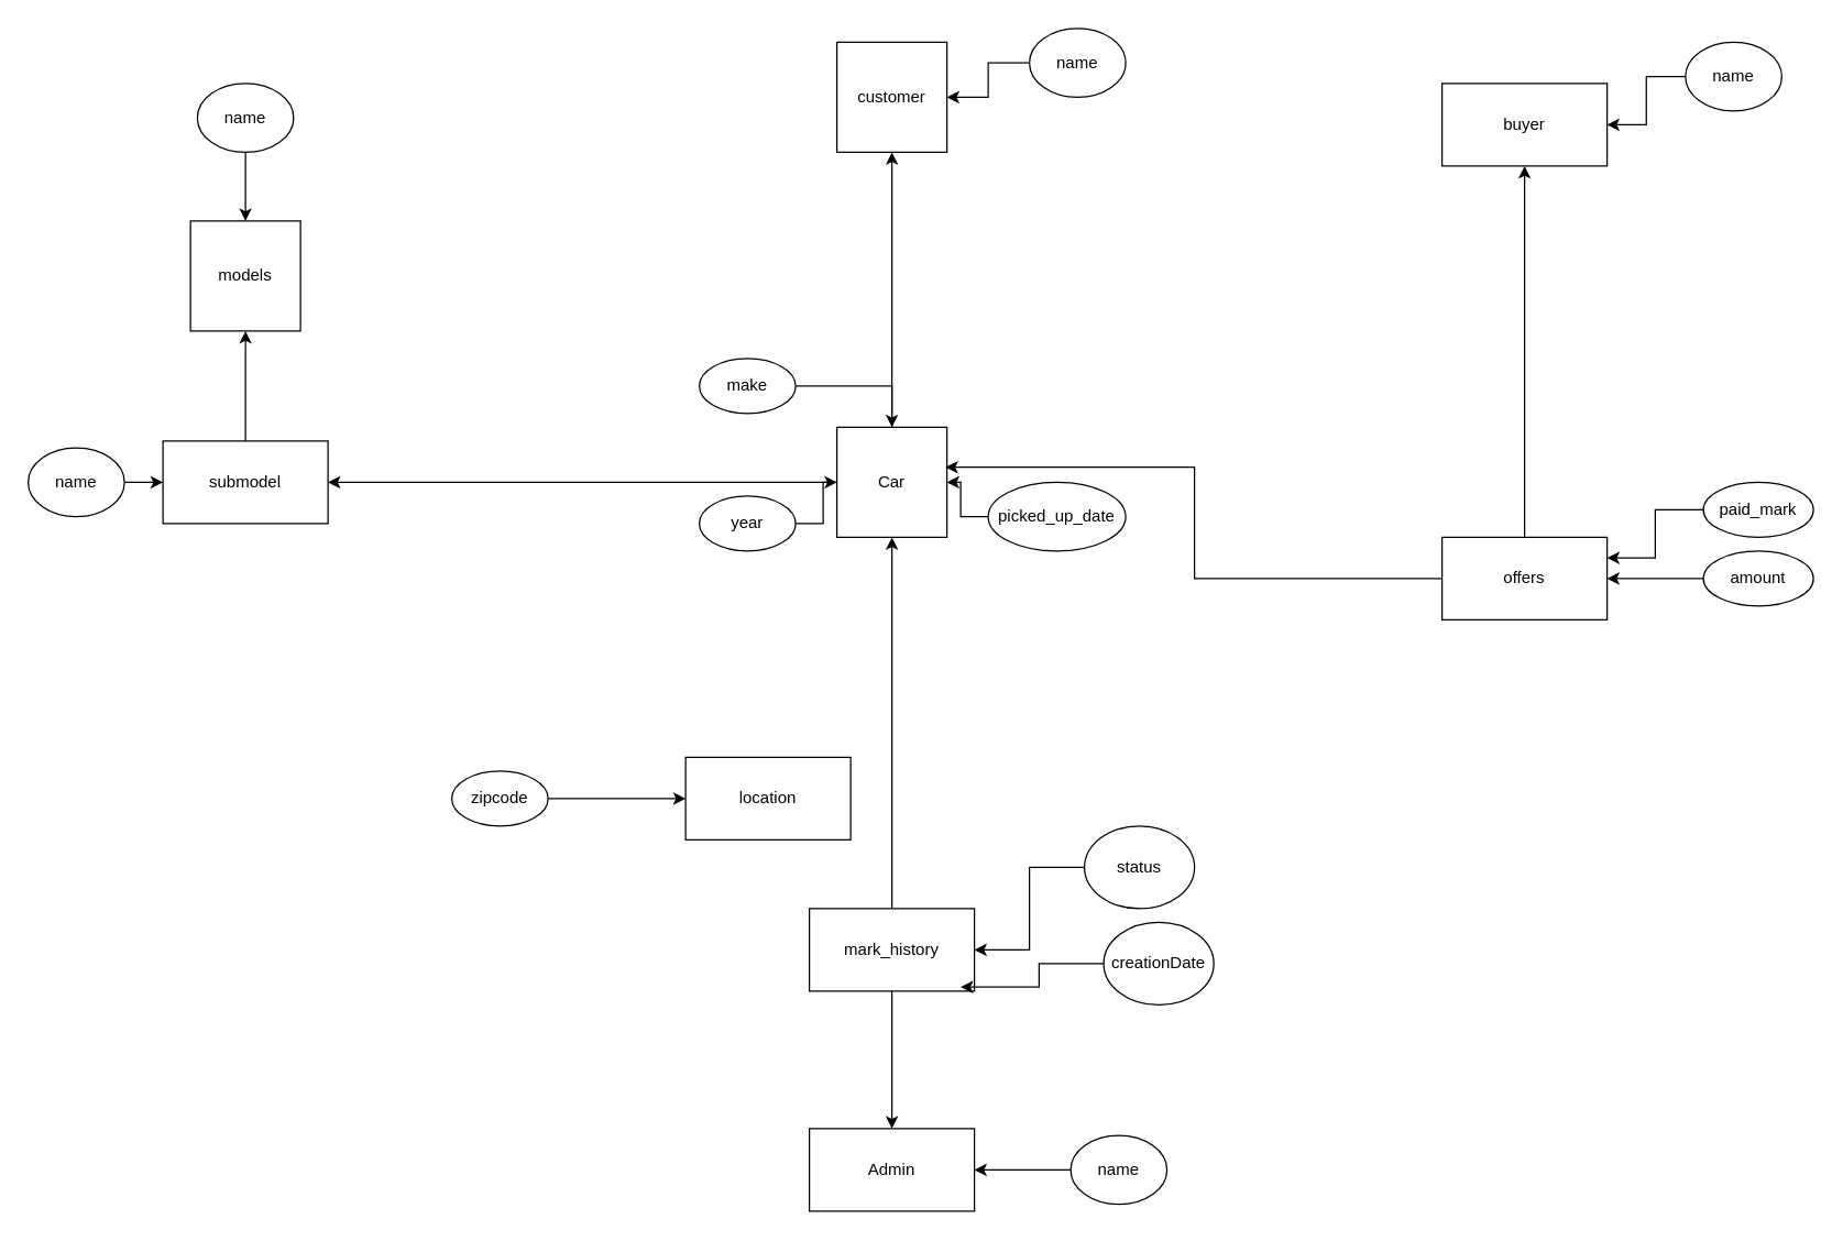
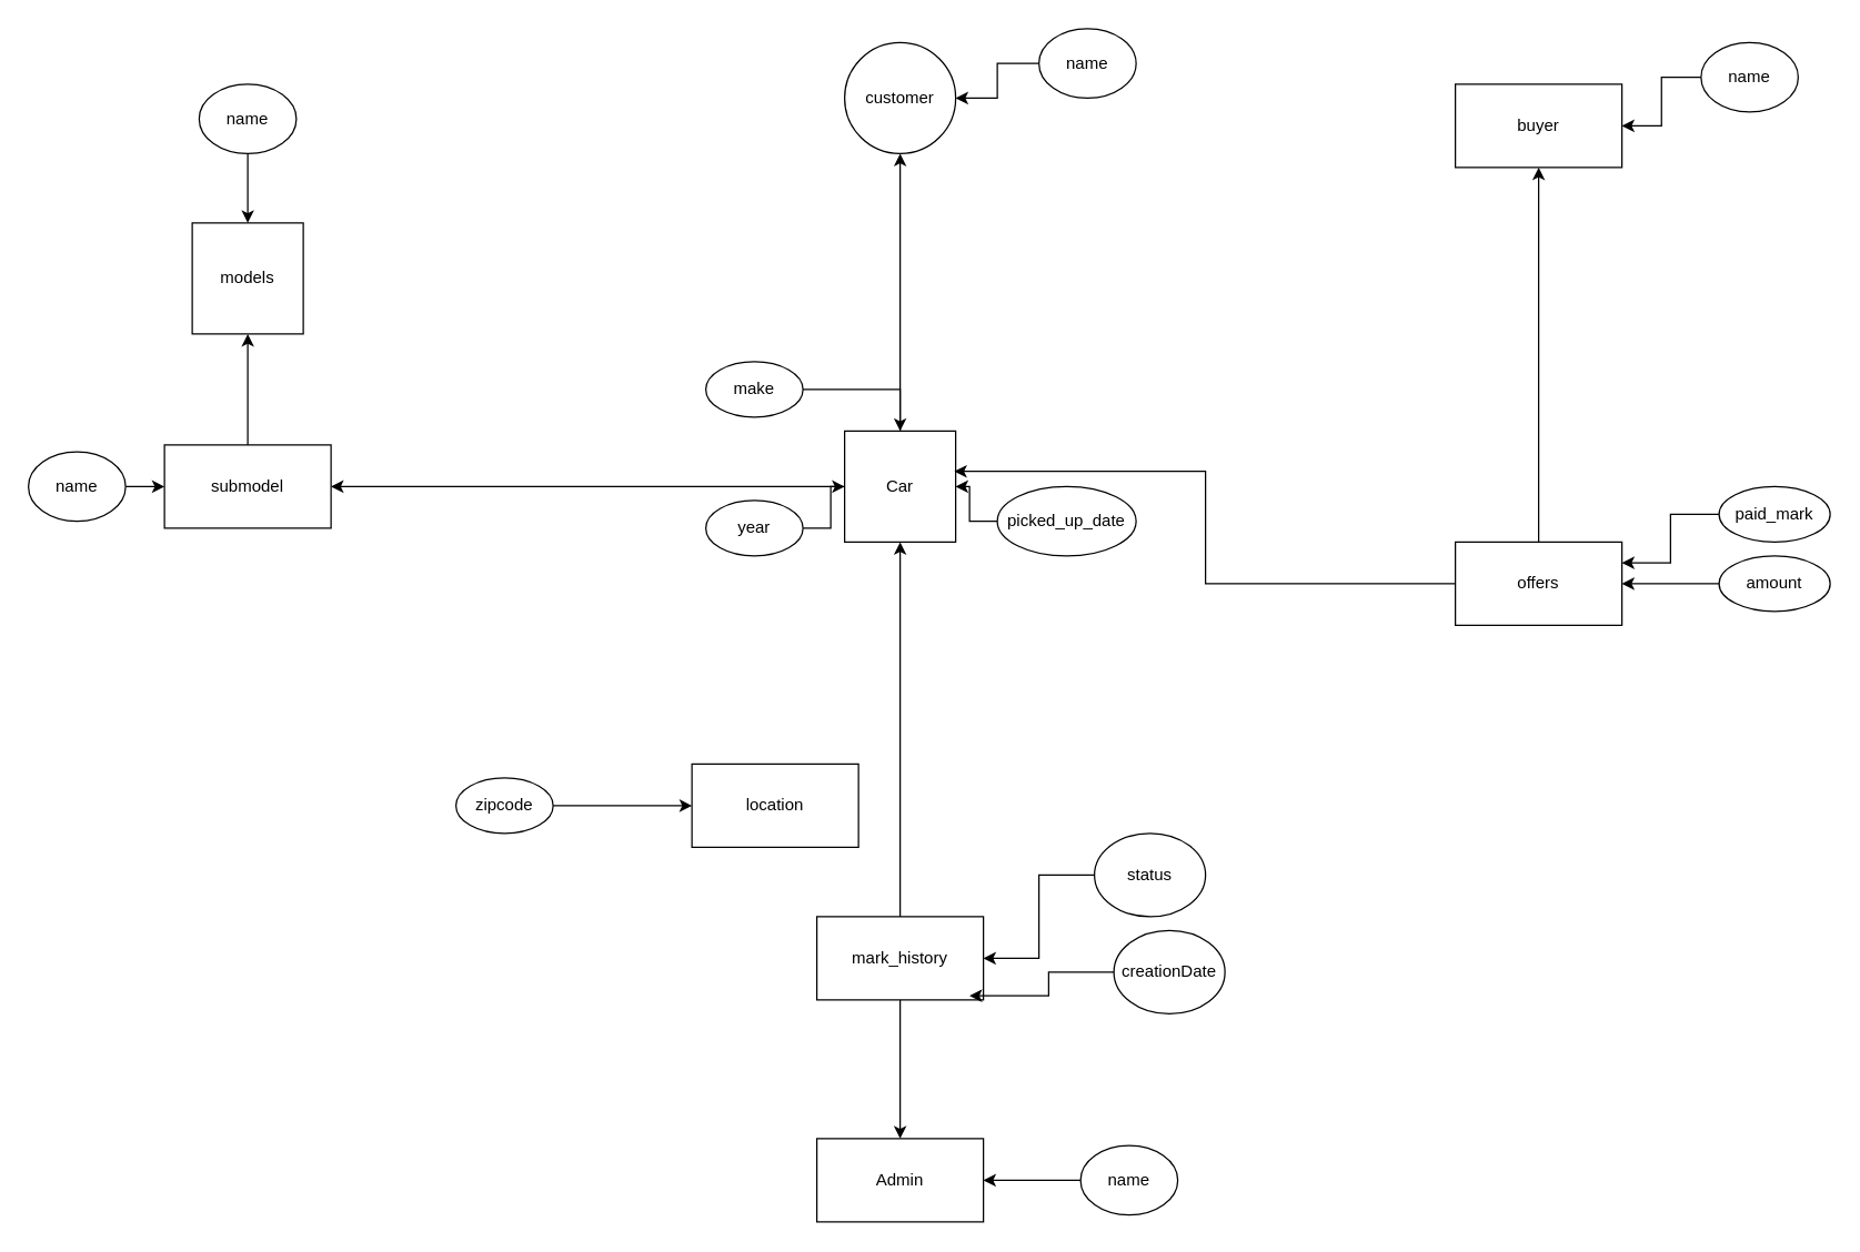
- <mxCell id="5" value="customer" style="whiteSpace=wrap;html=1;aspect=fixed;" vertex="1" parent="1"><mxGeometry x="608" y="30" width="80" height="80" as="geometry" /></mxCell>
+ <mxCell id="5" value="customer" style="ellipse;whiteSpace=wrap;html=1;aspect=fixed;" vertex="1" parent="1"><mxGeometry x="608" y="30" width="80" height="80" as="geometry" /></mxCell>
